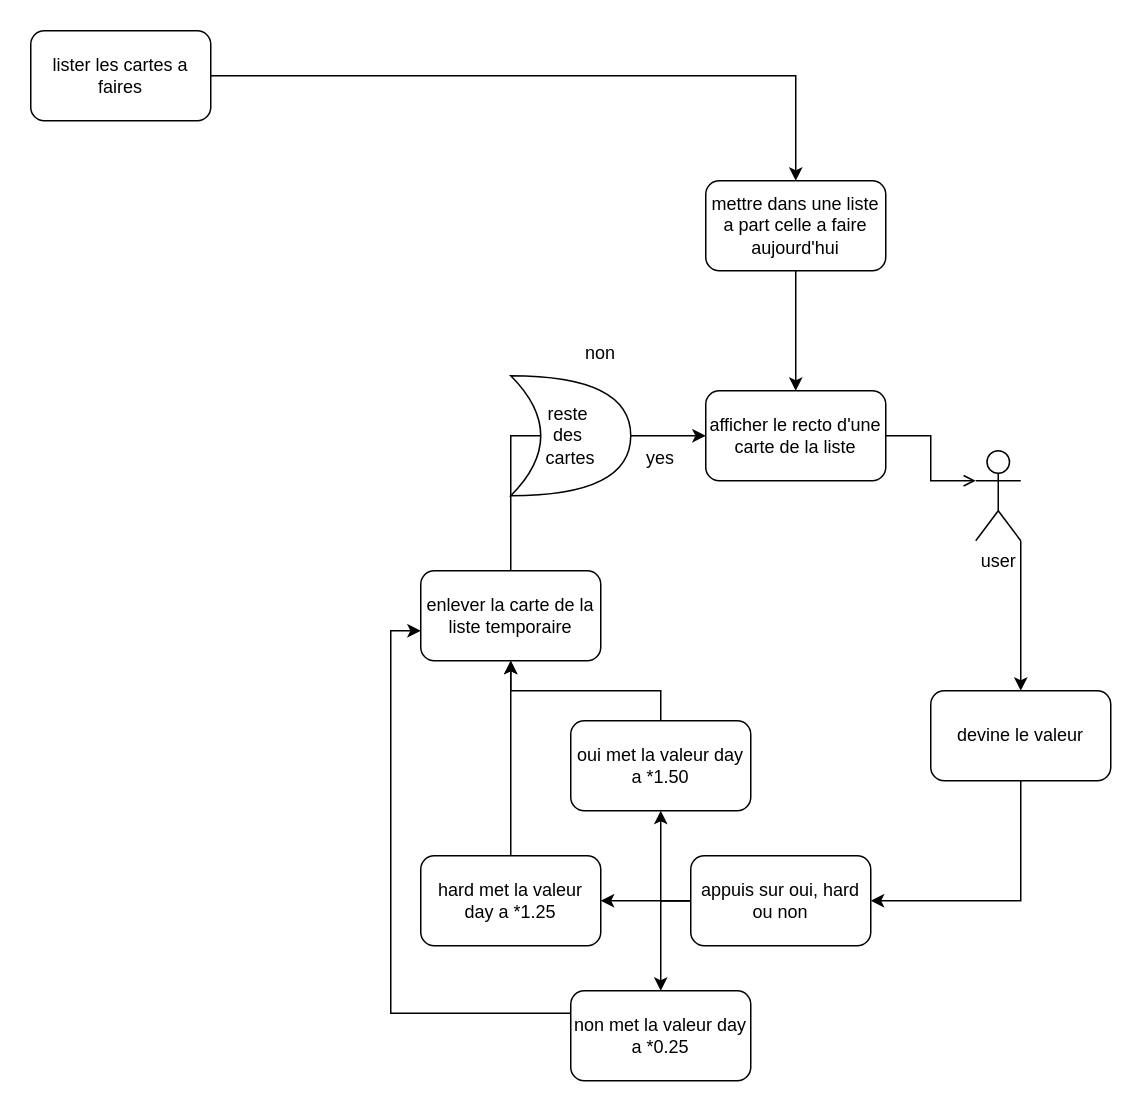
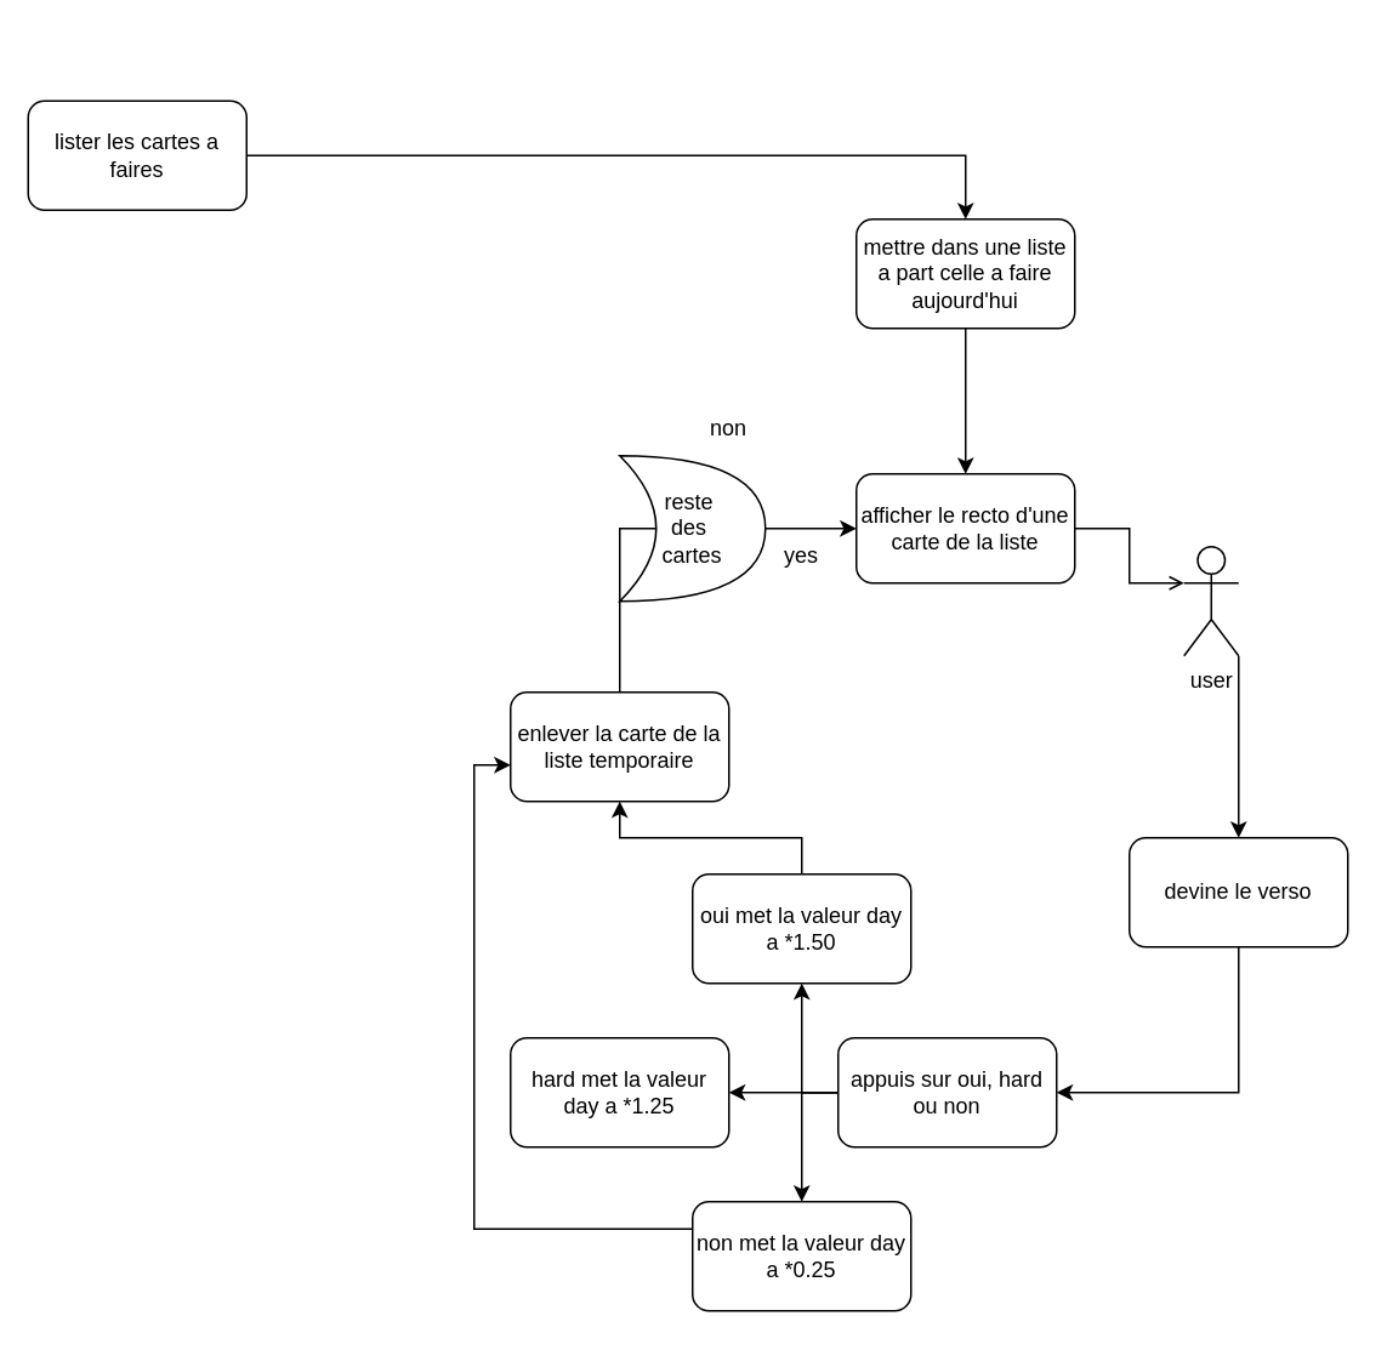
- <mxCell id="3" value="lister les cartes a faires" style="rounded=1;whiteSpace=wrap;html=1;" vertex="1" parent="1"><mxGeometry x="20" width="120" height="60" as="geometry" y="20" /></mxCell>
+ <mxCell id="3" value="lister les cartes a faires" style="rounded=1;whiteSpace=wrap;html=1;" vertex="1" parent="1"><mxGeometry x="15" y="55" width="120" height="60" as="geometry" /></mxCell>
- <mxCell id="10" value="devine le valeur" style="rounded=1;whiteSpace=wrap;html=1;" vertex="1" parent="1"><mxGeometry x="620" y="460" width="120" height="60" as="geometry" /></mxCell>
+ <mxCell id="10" value="devine le verso" style="rounded=1;whiteSpace=wrap;html=1;" vertex="1" parent="1"><mxGeometry x="620" y="460" width="120" height="60" as="geometry" /></mxCell>
- <mxCell id="17" style="edgeStyle=orthogonalEdgeStyle;rounded=0;orthogonalLoop=1;jettySize=auto;html=1;entryX=0.5;entryY=1;entryDx=0;entryDy=0;" edge="1" parent="1" source="18" target="22"><mxGeometry relative="1" as="geometry" /></mxCell>
